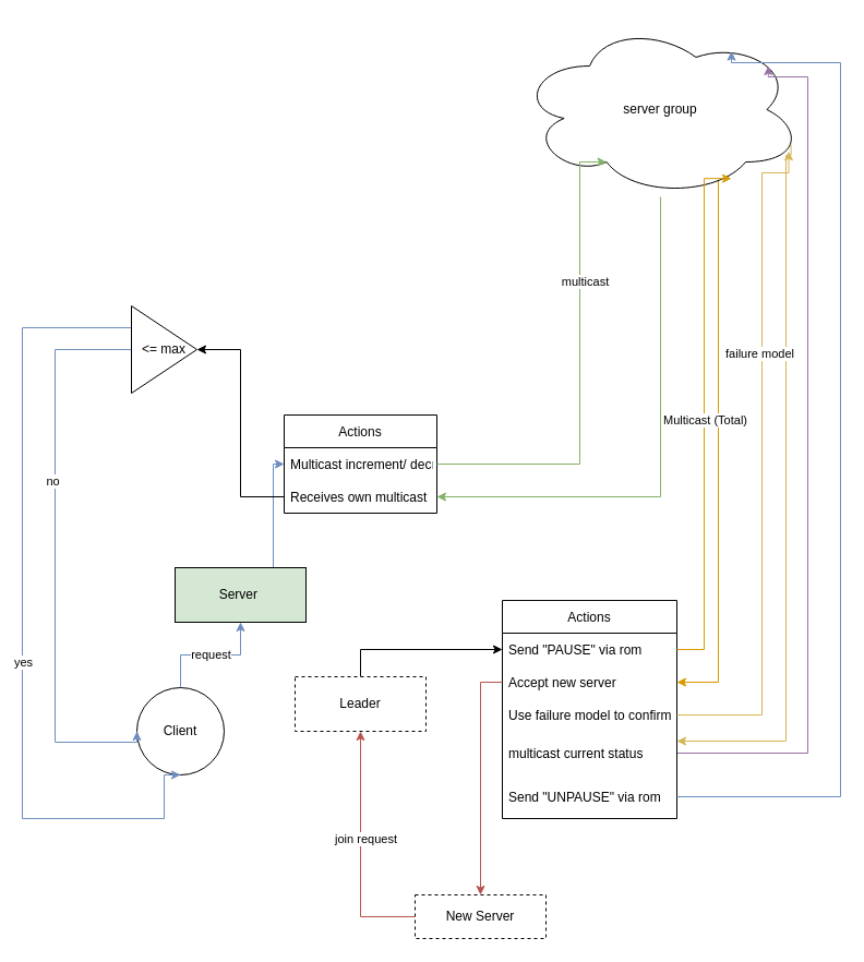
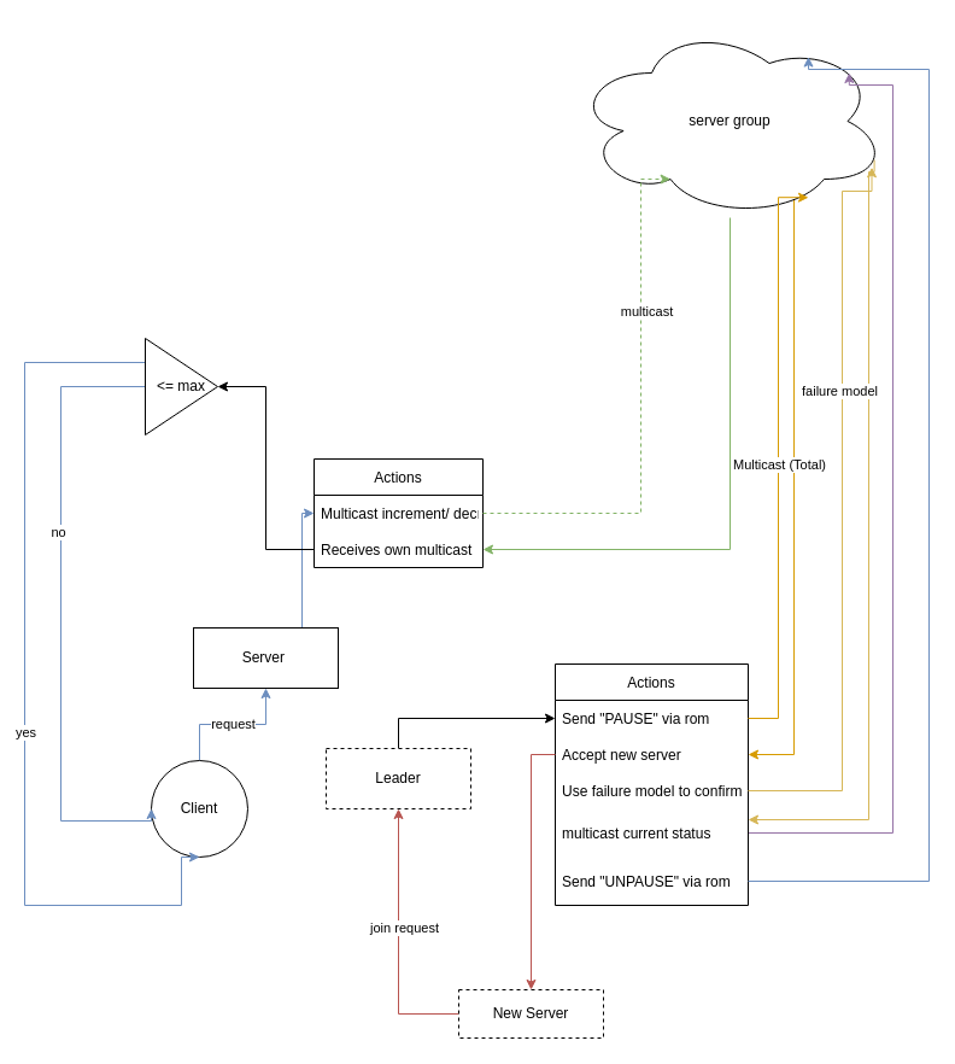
- <mxCell id="14" style="edgeStyle=orthogonalEdgeStyle;rounded=0;orthogonalLoop=1;jettySize=auto;html=1;entryX=0.31;entryY=0.8;entryDx=0;entryDy=0;entryPerimeter=0;fillColor=#d5e8d4;strokeColor=#82b366;" edge="1" parent="1" source="12" target="10"><mxGeometry relative="1" as="geometry"><Array as="points"><mxPoint x="531" y="425" /></Array></mxGeometry></mxCell>
+ <mxCell id="14" style="edgeStyle=orthogonalEdgeStyle;rounded=0;orthogonalLoop=1;jettySize=auto;html=1;entryX=0.31;entryY=0.8;entryDx=0;entryDy=0;entryPerimeter=0;fillColor=#d5e8d4;strokeColor=#82b366;dashed=1;" edge="1" parent="1" source="12" target="10"><mxGeometry relative="1" as="geometry"><Array as="points"><mxPoint x="531" y="425" /></Array></mxGeometry></mxCell>
- <mxCell id="6" value="Server&amp;nbsp;" style="rounded=0;whiteSpace=wrap;html=1;fillColor=#d5e8d4;" vertex="1" parent="1"><mxGeometry x="160" y="520" width="120" height="50" as="geometry" /></mxCell>
+ <mxCell id="6" value="Server&amp;nbsp;" style="rounded=0;whiteSpace=wrap;html=1;" vertex="1" parent="1"><mxGeometry x="160" y="520" width="120" height="50" as="geometry" /></mxCell>
